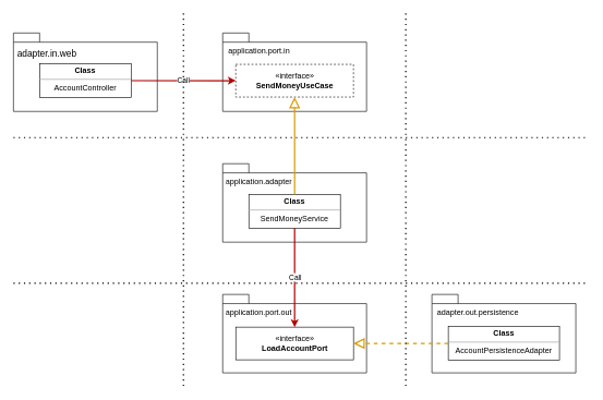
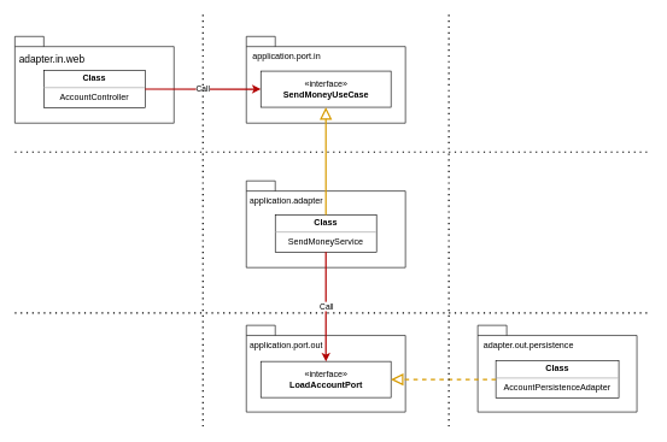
- <mxCell id="9" value="«interface»&lt;br&gt;&lt;b&gt;SendMoneyUseCase&lt;/b&gt;" style="html=1;fillColor=none;align=center;dashed=1;" vertex="1" parent="6"><mxGeometry x="20" y="48" width="180" height="50" as="geometry" /></mxCell>
+ <mxCell id="9" value="«interface»&lt;br&gt;&lt;b&gt;SendMoneyUseCase&lt;/b&gt;" style="html=1;fillColor=none;align=center;" vertex="1" parent="6"><mxGeometry x="20" y="48" width="180" height="50" as="geometry" /></mxCell>
